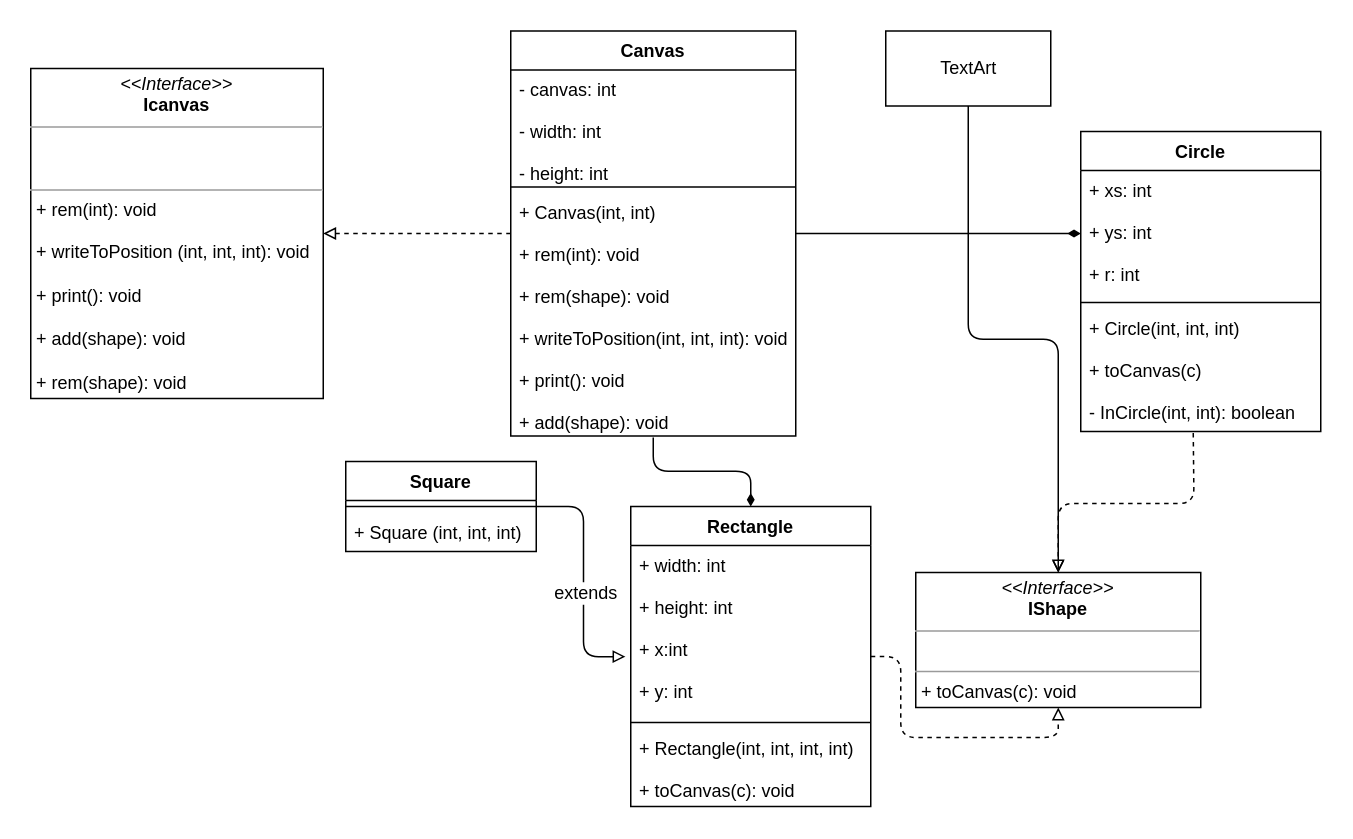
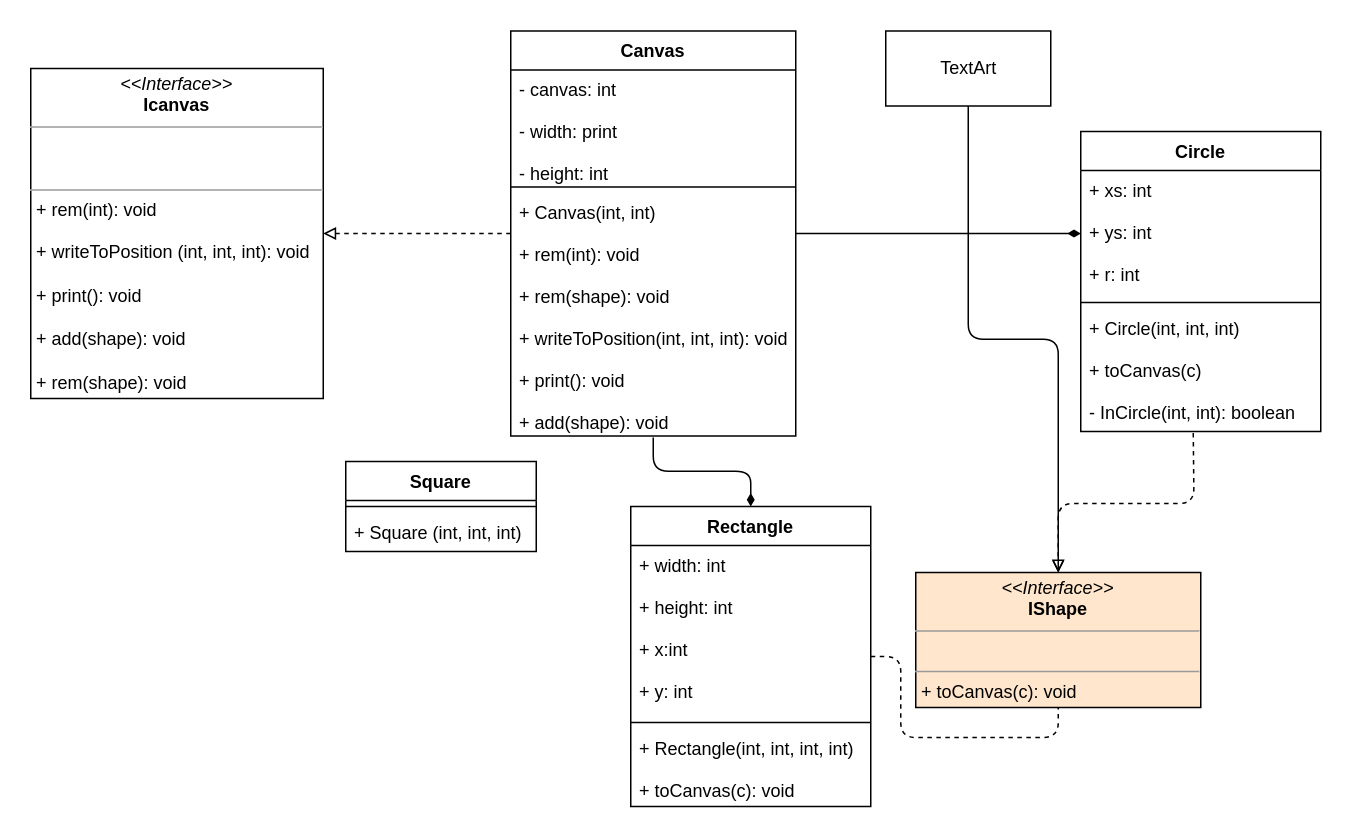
- <mxCell id="8" value="- canvas: int&#10;&#10;- width: int&#10;&#10;- height: int" style="text;strokeColor=none;fillColor=none;align=left;verticalAlign=top;spacingLeft=4;spacingRight=4;overflow=hidden;rotatable=0;points=[[0,0.5],[1,0.5]];portConstraint=eastwest;" parent="7" vertex="1"><mxGeometry y="26" width="190" height="74" as="geometry" /></mxCell>
+ <mxCell id="8" value="- canvas: int&#10;&#10;- width: print&#10;&#10;- height: int" style="text;strokeColor=none;fillColor=none;align=left;verticalAlign=top;spacingLeft=4;spacingRight=4;overflow=hidden;rotatable=0;points=[[0,0.5],[1,0.5]];portConstraint=eastwest;" parent="7" vertex="1"><mxGeometry y="26" width="190" height="74" as="geometry" /></mxCell>
- <mxCell id="3" style="edgeStyle=orthogonalEdgeStyle;rounded=1;orthogonalLoop=1;jettySize=auto;html=1;entryX=-0.022;entryY=0.65;entryDx=0;entryDy=0;endArrow=block;endFill=0;strokeWidth=1;entryPerimeter=0;" parent="1" source="25" target="22" edge="1"><mxGeometry relative="1" as="geometry" /></mxCell>
- <mxCell id="4" value="extends" style="text;html=1;align=center;verticalAlign=middle;resizable=0;points=[];labelBackgroundColor=#ffffff;" parent="3" vertex="1" connectable="0"><mxGeometry x="-0.29" y="1" relative="1" as="geometry"><mxPoint y="32" as="offset" /></mxGeometry></mxCell>
- <mxCell id="15" value="&lt;p style=&quot;margin: 0px ; margin-top: 4px ; text-align: center&quot;&gt;&lt;i&gt;&amp;lt;&amp;lt;Interface&amp;gt;&amp;gt;&lt;/i&gt;&lt;br&gt;&lt;b&gt;IShape&lt;/b&gt;&lt;/p&gt;&lt;hr size=&quot;1&quot;&gt;&lt;p style=&quot;margin: 0px ; margin-left: 4px&quot;&gt;&lt;br&gt;&lt;/p&gt;&lt;hr size=&quot;1&quot;&gt;&lt;p style=&quot;margin: 0px ; margin-left: 4px&quot;&gt;+ toCanvas(c): void&lt;br&gt;&lt;/p&gt;" style="verticalAlign=top;align=left;overflow=fill;fontSize=12;fontFamily=Helvetica;html=1;" parent="1" vertex="1"><mxGeometry x="610" y="381" width="190" height="90" as="geometry" /></mxCell>
+ <mxCell id="15" value="&lt;p style=&quot;margin: 0px ; margin-top: 4px ; text-align: center&quot;&gt;&lt;i&gt;&amp;lt;&amp;lt;Interface&amp;gt;&amp;gt;&lt;/i&gt;&lt;br&gt;&lt;b&gt;IShape&lt;/b&gt;&lt;/p&gt;&lt;hr size=&quot;1&quot;&gt;&lt;p style=&quot;margin: 0px ; margin-left: 4px&quot;&gt;&lt;br&gt;&lt;/p&gt;&lt;hr size=&quot;1&quot;&gt;&lt;p style=&quot;margin: 0px ; margin-left: 4px&quot;&gt;+ toCanvas(c): void&lt;br&gt;&lt;/p&gt;" style="verticalAlign=top;align=left;overflow=fill;fontSize=12;fontFamily=Helvetica;html=1;fillColor=#ffe6cc;" parent="1" vertex="1"><mxGeometry x="610" y="381" width="190" height="90" as="geometry" /></mxCell>
- <mxCell id="16" style="edgeStyle=orthogonalEdgeStyle;rounded=1;orthogonalLoop=1;jettySize=auto;html=1;entryX=0.5;entryY=1;entryDx=0;entryDy=0;endArrow=block;endFill=0;strokeWidth=1;dashed=1;" parent="1" source="21" target="15" edge="1"><mxGeometry relative="1" as="geometry" /></mxCell>
+ <mxCell id="16" style="edgeStyle=orthogonalEdgeStyle;rounded=1;orthogonalLoop=1;jettySize=auto;html=1;entryX=0.5;entryY=1;entryDx=0;entryDy=0;endArrow=none;endFill=0;strokeWidth=1;dashed=1;" parent="1" source="21" target="15" edge="1"><mxGeometry relative="1" as="geometry" /></mxCell>
